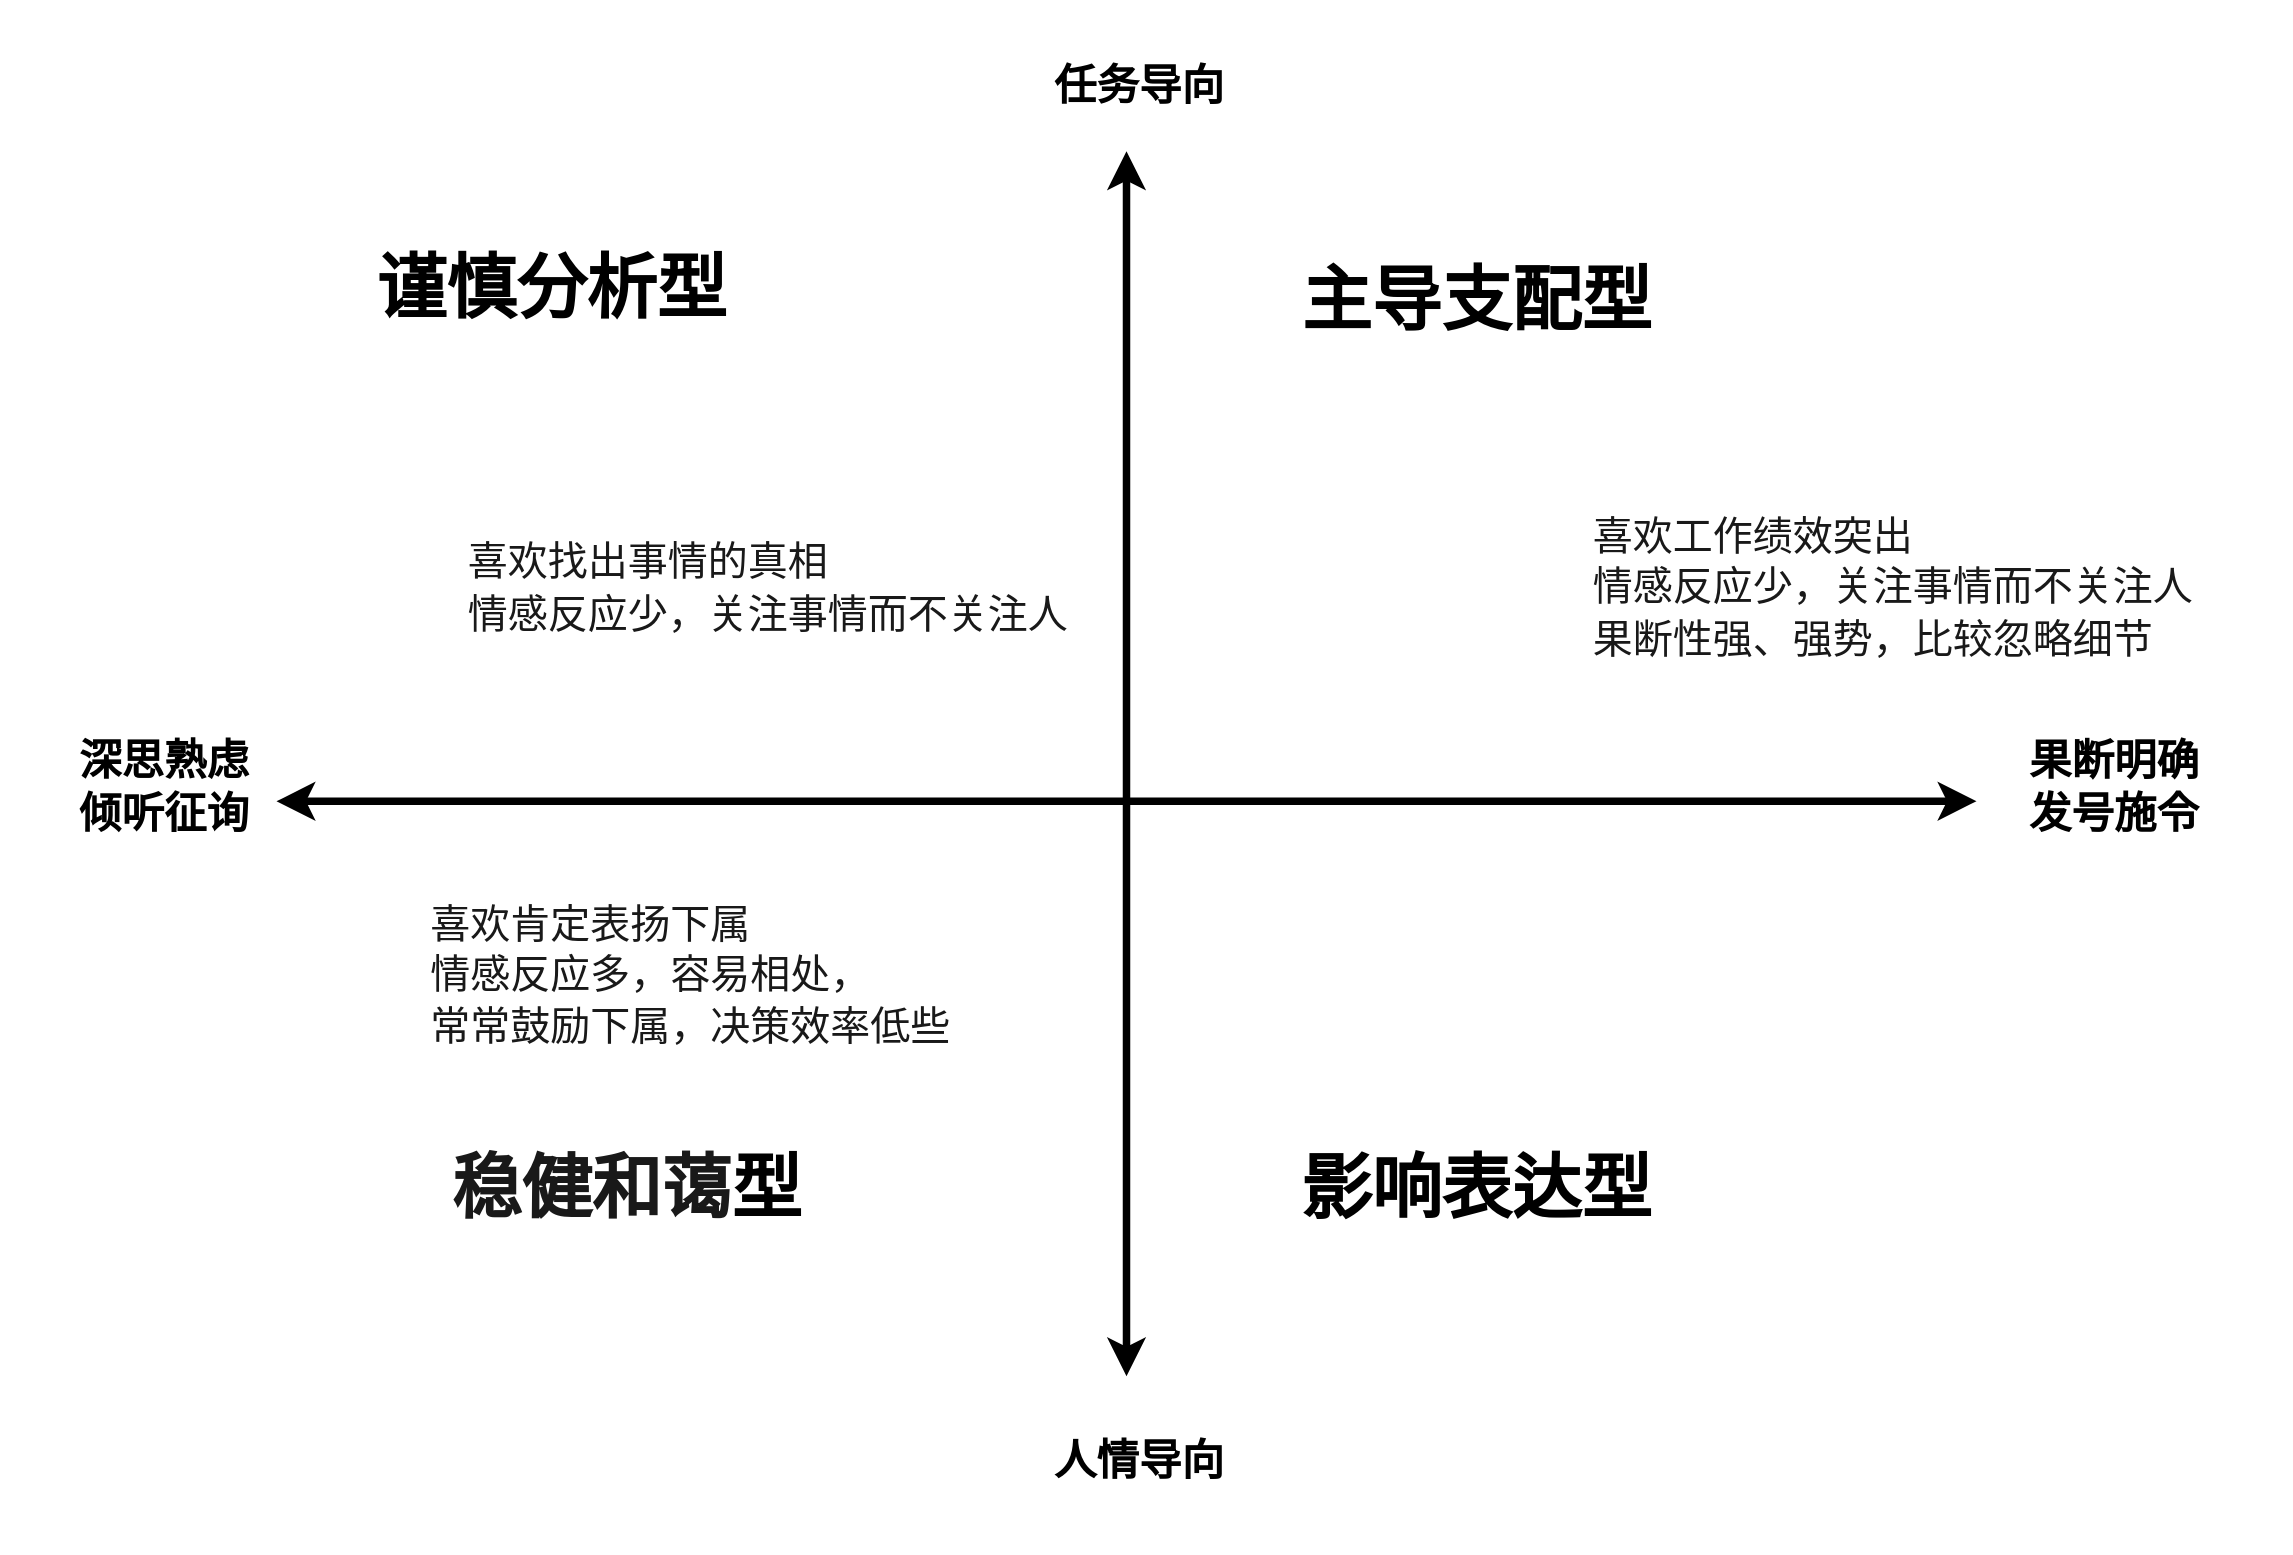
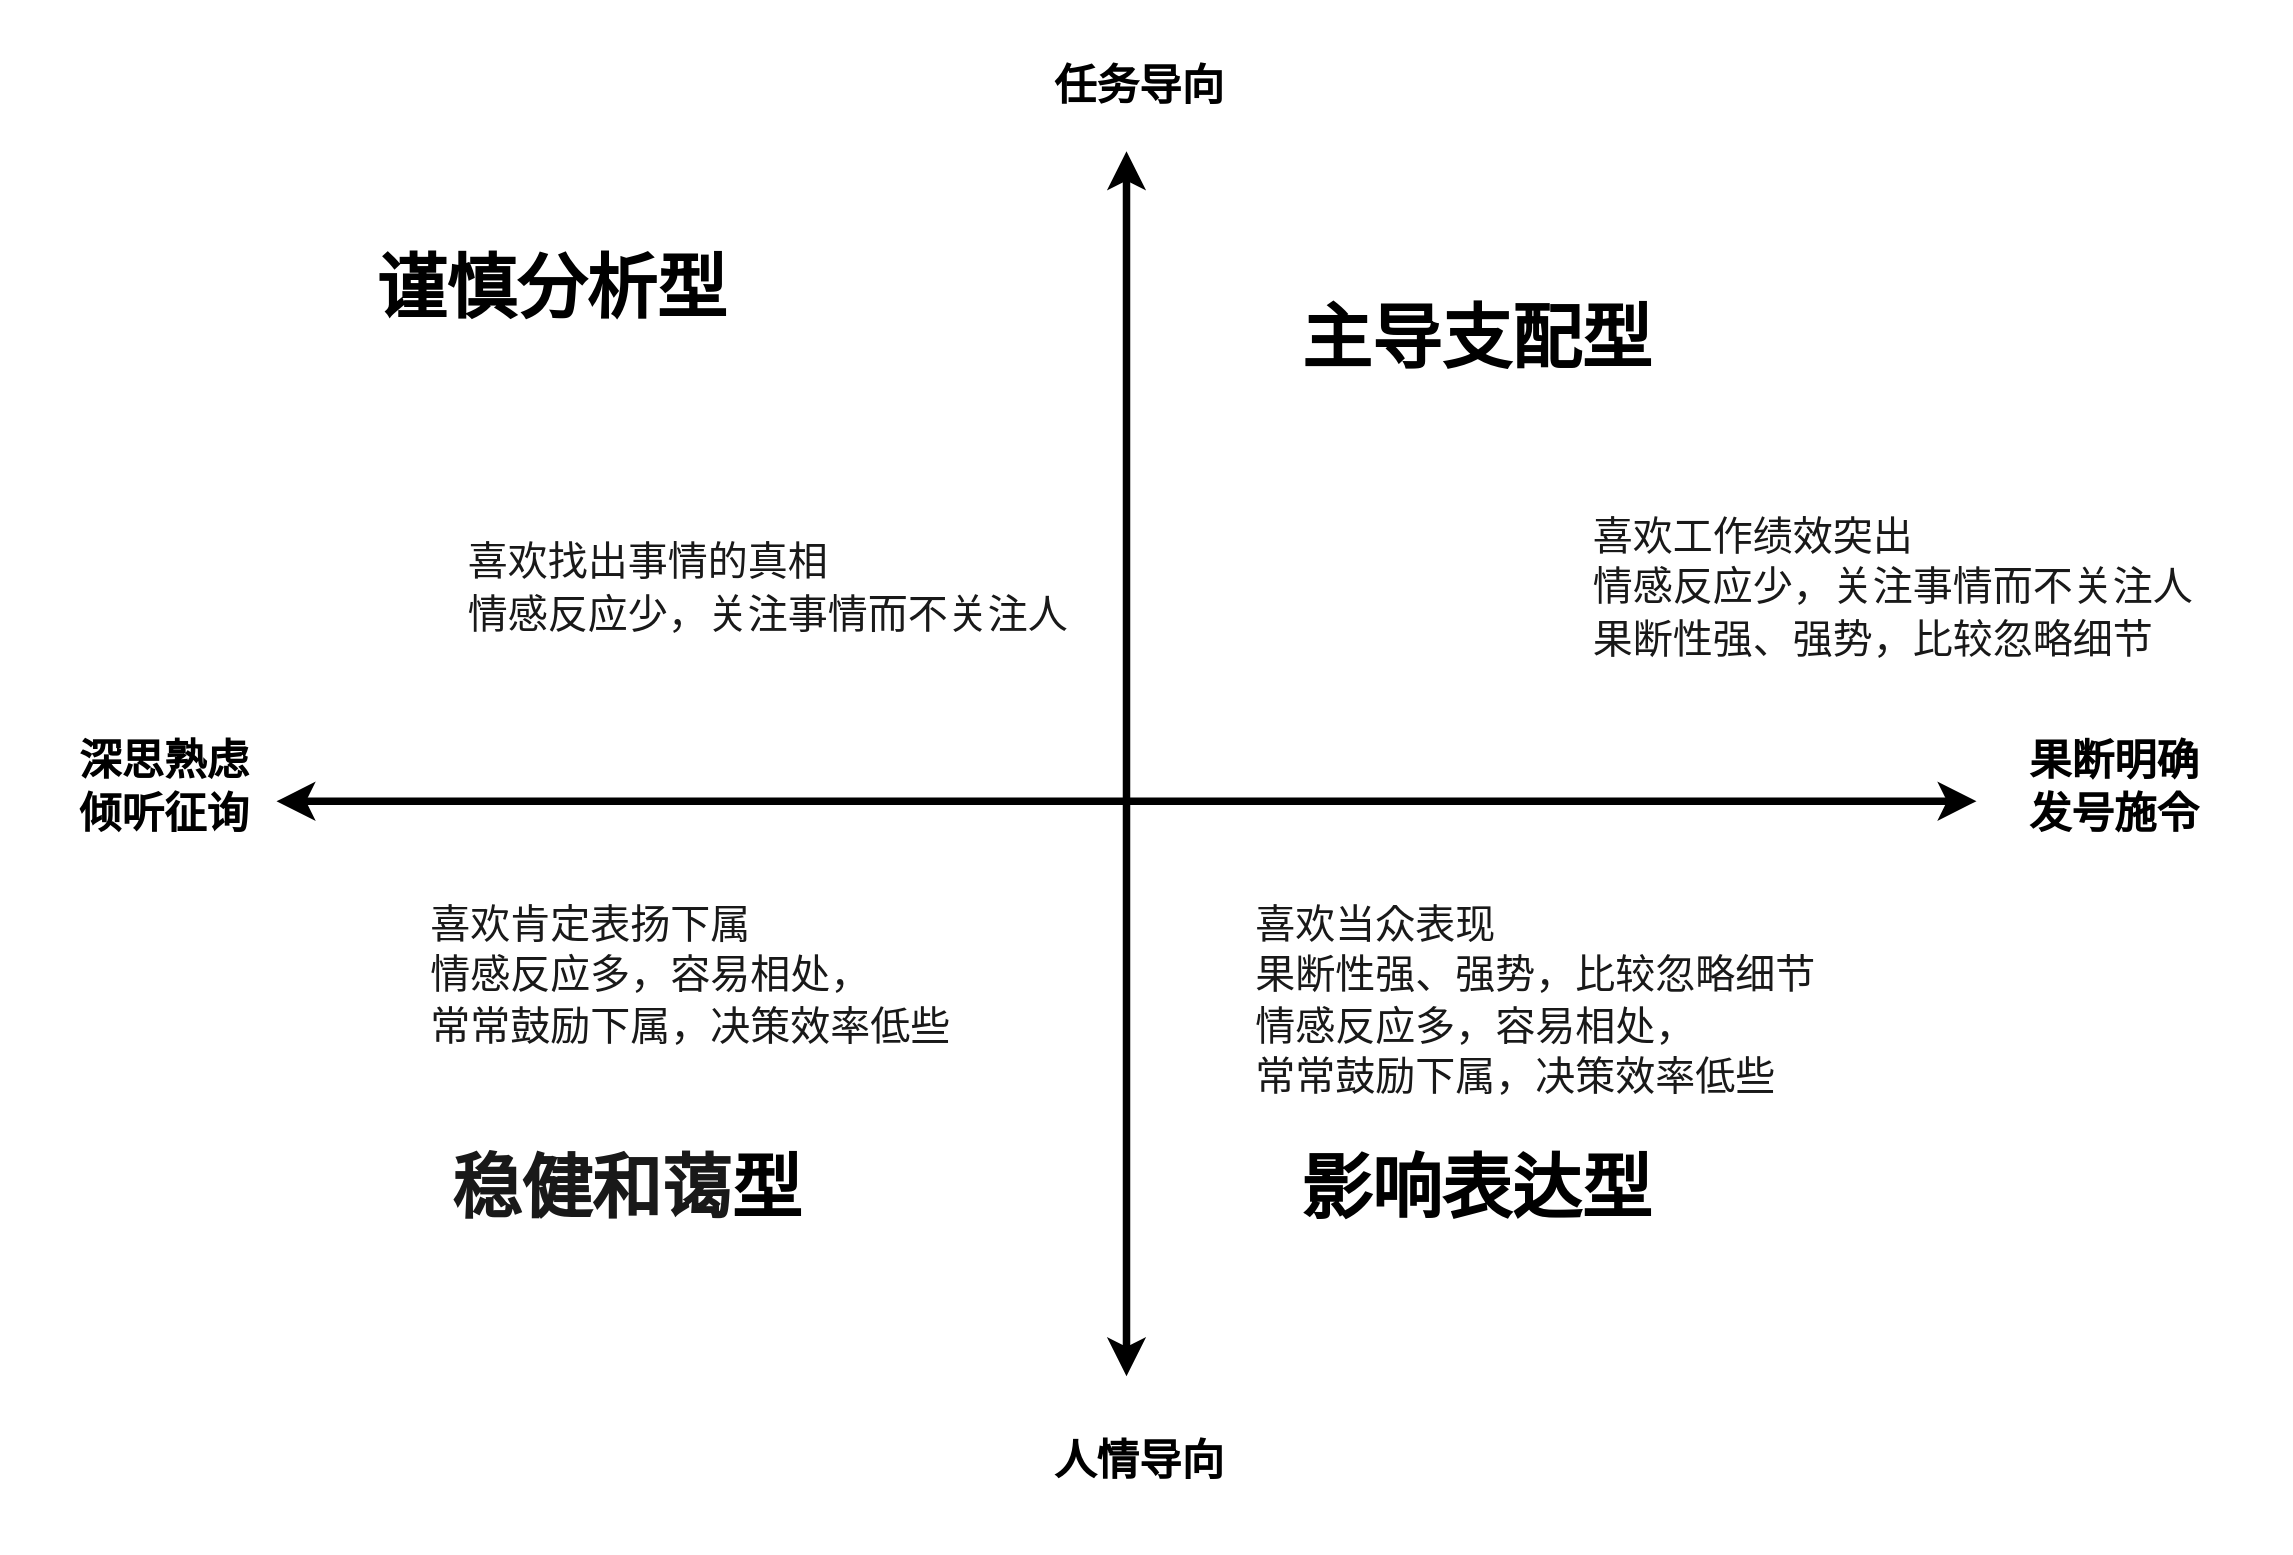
- <mxCell id="9" value="主导支配型" style="text;html=1;align=center;verticalAlign=middle;resizable=0;points=[];autosize=1;strokeColor=none;fillColor=none;fontSize=28;fontStyle=1" vertex="1" parent="1"><mxGeometry x="510" y="95" width="160" height="50" as="geometry" /></mxCell>
+ <mxCell id="9" value="主导支配型" style="text;html=1;align=center;verticalAlign=middle;resizable=0;points=[];autosize=1;strokeColor=none;fillColor=none;fontSize=28;fontStyle=1" vertex="1" parent="1"><mxGeometry x="510" y="110" width="160" height="50" as="geometry" /></mxCell>
+ <mxCell id="15" value="&lt;span style=&quot;color: rgb(25, 25, 25); font-family: &amp;quot;PingFang SC&amp;quot;, Arial, 微软雅黑, 宋体, simsun, sans-serif; font-size: 16px; background-color: rgb(255, 255, 255);&quot;&gt;喜欢当众表现&lt;br&gt;&lt;/span&gt;&lt;span style=&quot;color: rgb(25, 25, 25); font-family: &amp;quot;PingFang SC&amp;quot;, Arial, 微软雅黑, 宋体, simsun, sans-serif; font-size: 16px; background-color: rgb(255, 255, 255);&quot;&gt;果断性强、强势，比较忽略细节&lt;br&gt;&lt;/span&gt;&lt;span style=&quot;color: rgb(25, 25, 25); font-family: &amp;quot;PingFang SC&amp;quot;, Arial, 微软雅黑, 宋体, simsun, sans-serif; font-size: 16px; background-color: rgb(255, 255, 255);&quot;&gt;情感反应多，容易相处，&lt;br&gt;常常鼓励下属，决策效率低些&lt;/span&gt;&lt;span style=&quot;color: rgb(25, 25, 25); font-family: &amp;quot;PingFang SC&amp;quot;, Arial, 微软雅黑, 宋体, simsun, sans-serif; font-size: 16px; background-color: rgb(255, 255, 255);&quot;&gt;&lt;br&gt;&lt;/span&gt;" style="text;html=1;align=left;verticalAlign=middle;resizable=0;points=[];autosize=1;strokeColor=none;fillColor=none;fontSize=17;" vertex="1" parent="1"><mxGeometry x="500" y="350" width="250" height="100" as="geometry" /></mxCell>
